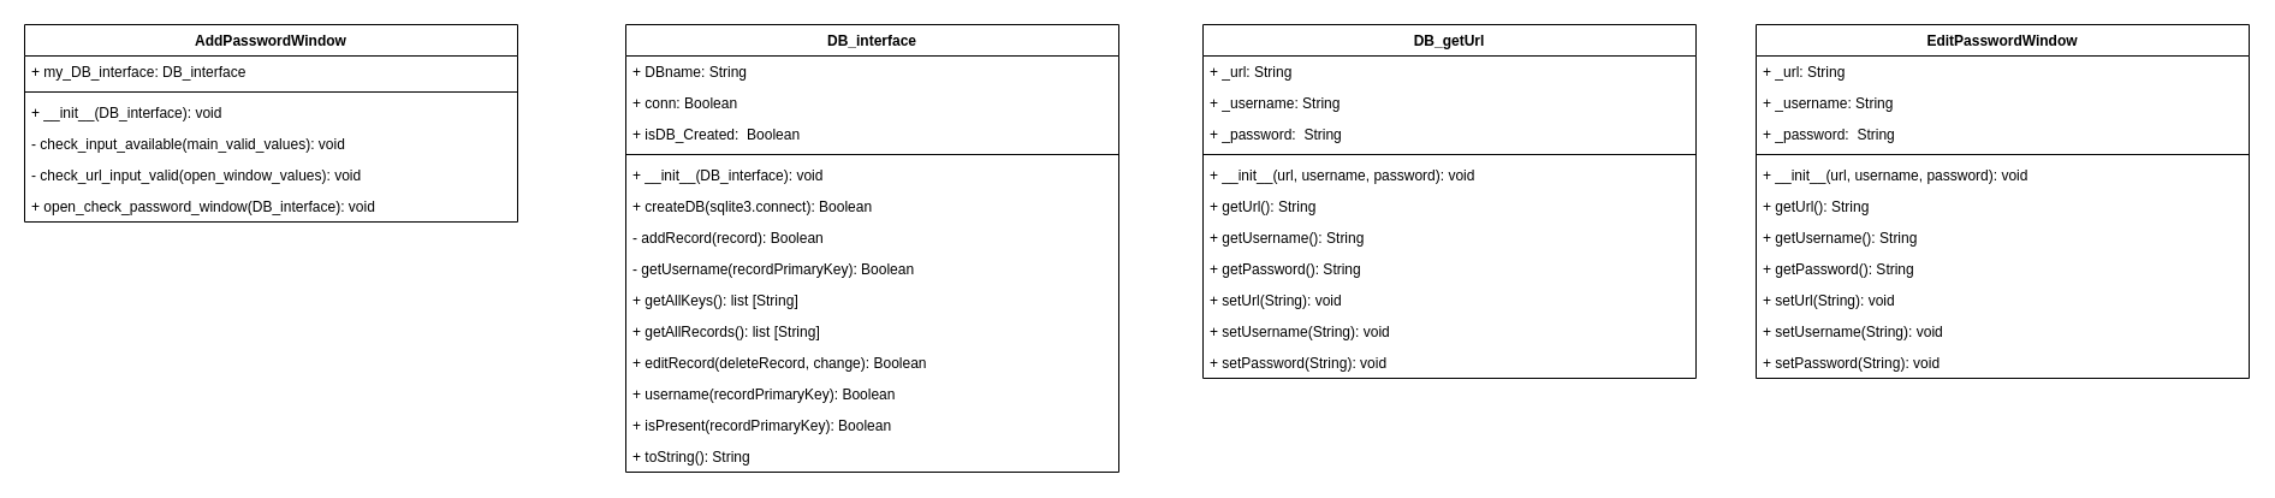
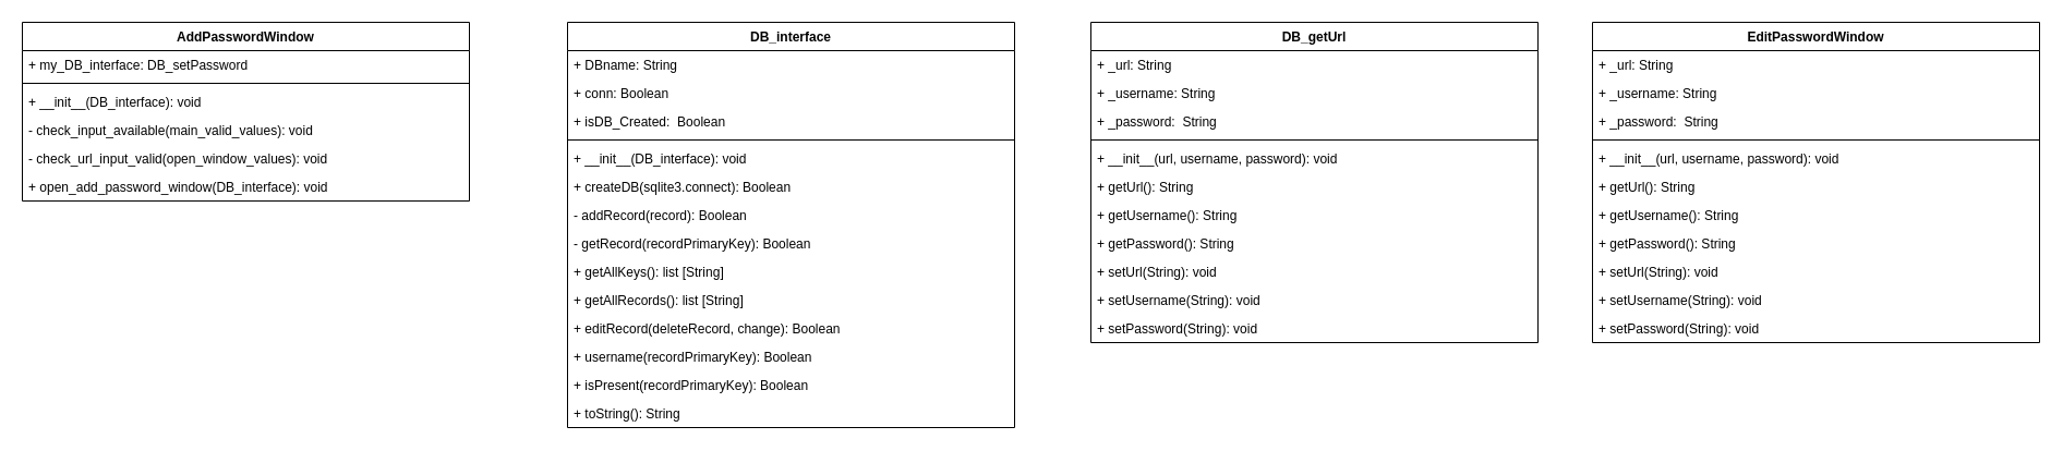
- <mxCell id="3" value="+ my_DB_interface: DB_interface" style="text;strokeColor=none;fillColor=none;align=left;verticalAlign=top;spacingLeft=4;spacingRight=4;overflow=hidden;rotatable=0;points=[[0,0.5],[1,0.5]];portConstraint=eastwest;" parent="2" vertex="1"><mxGeometry y="26" width="410" height="26" as="geometry" /></mxCell>
+ <mxCell id="3" value="+ my_DB_interface: DB_setPassword" style="text;strokeColor=none;fillColor=none;align=left;verticalAlign=top;spacingLeft=4;spacingRight=4;overflow=hidden;rotatable=0;points=[[0,0.5],[1,0.5]];portConstraint=eastwest;" parent="2" vertex="1"><mxGeometry y="26" width="410" height="26" as="geometry" /></mxCell>
- <mxCell id="8" value="+ open_check_password_window(DB_interface): void" style="text;strokeColor=none;fillColor=none;align=left;verticalAlign=top;spacingLeft=4;spacingRight=4;overflow=hidden;rotatable=0;points=[[0,0.5],[1,0.5]];portConstraint=eastwest;" parent="2" vertex="1"><mxGeometry y="138" width="410" height="26" as="geometry" /></mxCell>
+ <mxCell id="8" value="+ open_add_password_window(DB_interface): void" style="text;strokeColor=none;fillColor=none;align=left;verticalAlign=top;spacingLeft=4;spacingRight=4;overflow=hidden;rotatable=0;points=[[0,0.5],[1,0.5]];portConstraint=eastwest;" parent="2" vertex="1"><mxGeometry y="138" width="410" height="26" as="geometry" /></mxCell>
- <mxCell id="17" value="- getUsername(recordPrimaryKey): Boolean&#10;" style="text;strokeColor=none;fillColor=none;align=left;verticalAlign=top;spacingLeft=4;spacingRight=4;overflow=hidden;rotatable=0;points=[[0,0.5],[1,0.5]];portConstraint=eastwest;" parent="9" vertex="1"><mxGeometry y="190" width="410" height="26" as="geometry" /></mxCell>
+ <mxCell id="17" value="- getRecord(recordPrimaryKey): Boolean&#10;" style="text;strokeColor=none;fillColor=none;align=left;verticalAlign=top;spacingLeft=4;spacingRight=4;overflow=hidden;rotatable=0;points=[[0,0.5],[1,0.5]];portConstraint=eastwest;" parent="9" vertex="1"><mxGeometry y="190" width="410" height="26" as="geometry" /></mxCell>
